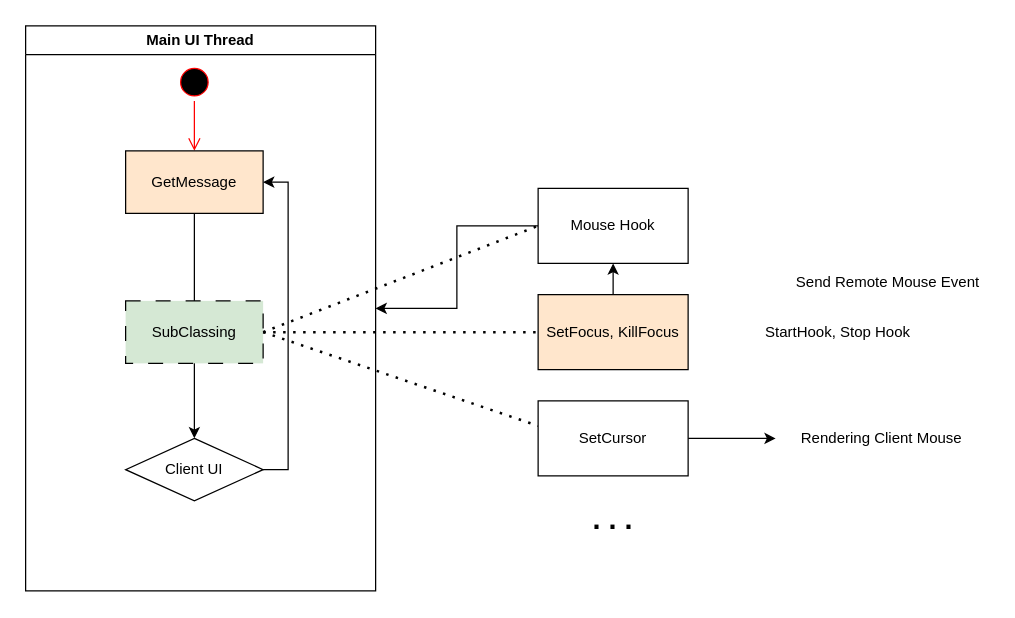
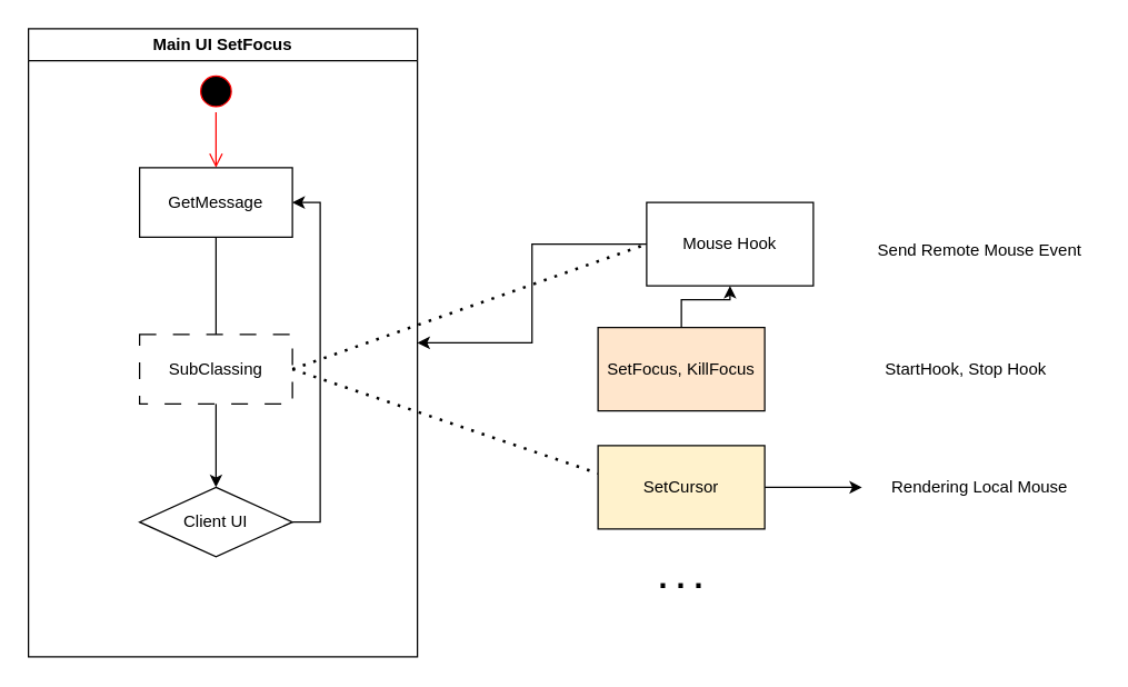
- <mxCell id="9" value="Main UI Thread" style="swimlane;whiteSpace=wrap" vertex="1" parent="1"><mxGeometry x="20" y="20" width="280" height="452" as="geometry" /></mxCell>
+ <mxCell id="9" value="Main UI SetFocus" style="swimlane;whiteSpace=wrap" vertex="1" parent="1"><mxGeometry x="20" y="20" width="280" height="452" as="geometry" /></mxCell>
- <mxCell id="5" value="GetMessage" style="html=1;whiteSpace=wrap;fillColor=#ffe6cc;" vertex="1" parent="1"><mxGeometry x="100" y="120" width="110" height="50" as="geometry" /></mxCell>
+ <mxCell id="5" value="GetMessage" style="html=1;whiteSpace=wrap;" vertex="1" parent="1"><mxGeometry x="100" y="120" width="110" height="50" as="geometry" /></mxCell>
- <mxCell id="12" value="Mouse Hook" style="rounded=0;whiteSpace=wrap;html=1;" vertex="1" parent="1"><mxGeometry x="430" y="150" width="120" height="60" as="geometry" /></mxCell>
+ <mxCell id="12" value="Mouse Hook" style="rounded=0;whiteSpace=wrap;html=1;" vertex="1" parent="1"><mxGeometry x="465" y="145" width="120" height="60" as="geometry" /></mxCell>
- <mxCell id="15" value="Send Remote Mouse Event" style="text;html=1;align=center;verticalAlign=middle;whiteSpace=wrap;rounded=0;" vertex="1" parent="1"><mxGeometry x="625" y="210" width="170" height="30" as="geometry" /></mxCell>
+ <mxCell id="15" value="Send Remote Mouse Event" style="text;html=1;align=center;verticalAlign=middle;whiteSpace=wrap;rounded=0;" vertex="1" parent="1"><mxGeometry x="620" y="165" width="170" height="30" as="geometry" /></mxCell>
- <mxCell id="8" value="SubClassing" style="html=1;whiteSpace=wrap;dashed=1;dashPattern=12 12;fillColor=#d5e8d4;" vertex="1" parent="1"><mxGeometry x="100" y="240" width="110" height="50" as="geometry" /></mxCell>
+ <mxCell id="8" value="SubClassing" style="html=1;whiteSpace=wrap;dashed=1;dashPattern=12 12;" vertex="1" parent="1"><mxGeometry x="100" y="240" width="110" height="50" as="geometry" /></mxCell>
- <mxCell id="21" value="" style="endArrow=none;dashed=1;html=1;dashPattern=1 3;strokeWidth=2;rounded=0;exitX=1;exitY=0.5;exitDx=0;exitDy=0;entryX=0;entryY=0.5;entryDx=0;entryDy=0;" edge="1" parent="1" source="8" target="14"><mxGeometry width="50" height="50" relative="1" as="geometry"><mxPoint x="210" y="260" as="sourcePoint" /><mxPoint x="430" y="335" as="targetPoint" /></mxGeometry></mxCell>
- <mxCell id="16" value="StartHook, Stop Hook" style="text;html=1;align=center;verticalAlign=middle;whiteSpace=wrap;rounded=0;" vertex="1" parent="1"><mxGeometry x="595" y="250" width="150" height="30" as="geometry" /></mxCell>
+ <mxCell id="16" value="StartHook, Stop Hook" style="text;html=1;align=center;verticalAlign=middle;whiteSpace=wrap;rounded=0;" vertex="1" parent="1"><mxGeometry x="620" y="250" width="150" height="30" as="geometry" /></mxCell>
- <mxCell id="19" value="SetCursor" style="rounded=0;whiteSpace=wrap;html=1;" vertex="1" parent="1"><mxGeometry x="430" y="320" width="120" height="60" as="geometry" /></mxCell>
+ <mxCell id="19" value="SetCursor" style="rounded=0;whiteSpace=wrap;html=1;fillColor=#fff2cc;" vertex="1" parent="1"><mxGeometry x="430" y="320" width="120" height="60" as="geometry" /></mxCell>
- <mxCell id="20" value="Rendering Client Mouse" style="text;html=1;align=center;verticalAlign=middle;whiteSpace=wrap;rounded=0;" vertex="1" parent="1"><mxGeometry x="620" y="335" width="170" height="30" as="geometry" /></mxCell>
+ <mxCell id="20" value="Rendering Local Mouse" style="text;html=1;align=center;verticalAlign=middle;whiteSpace=wrap;rounded=0;" vertex="1" parent="1"><mxGeometry x="620" y="335" width="170" height="30" as="geometry" /></mxCell>
